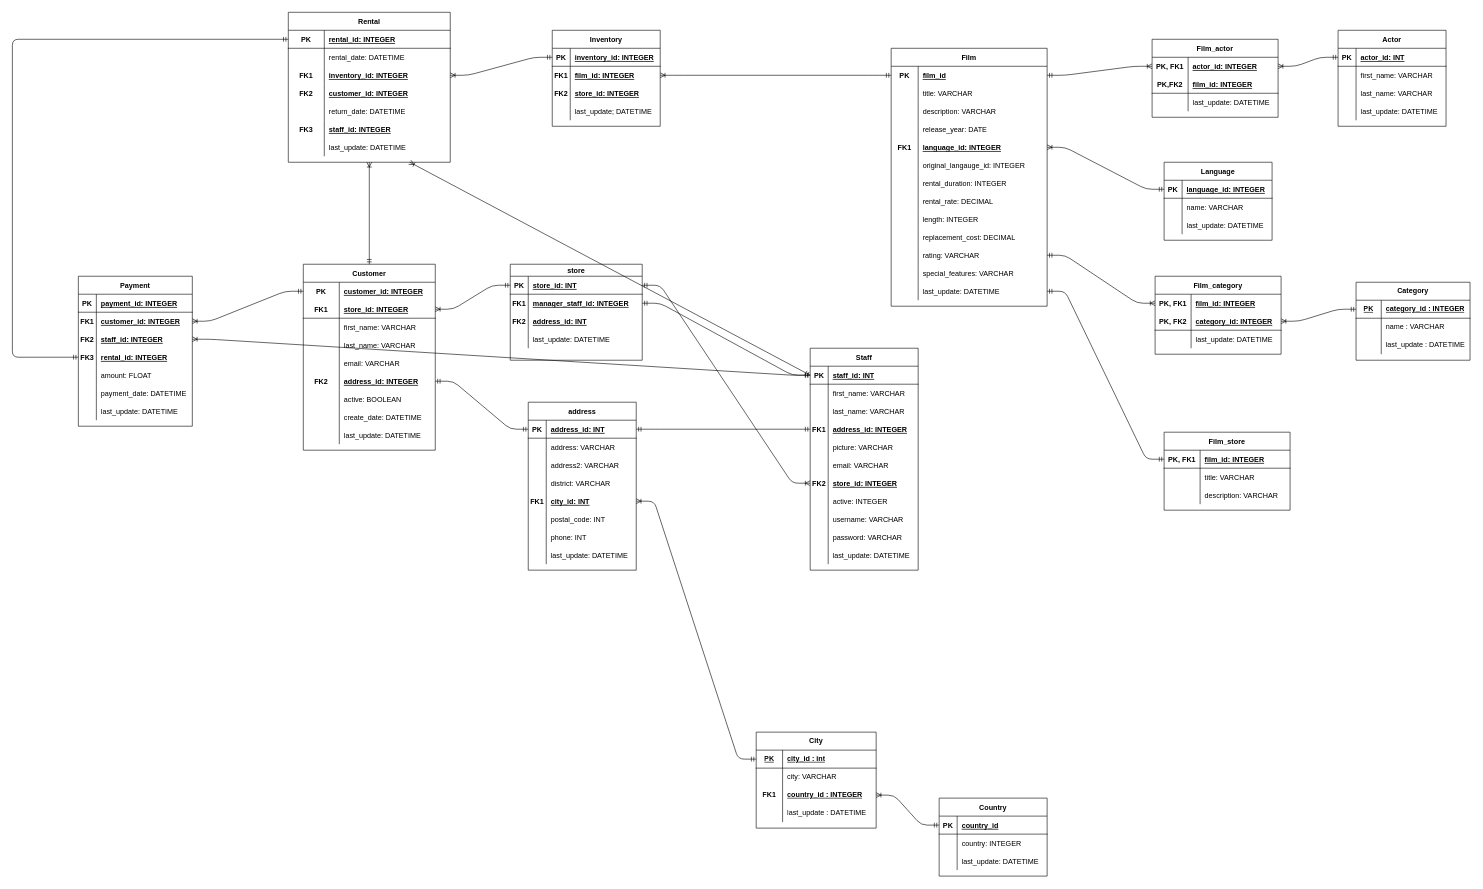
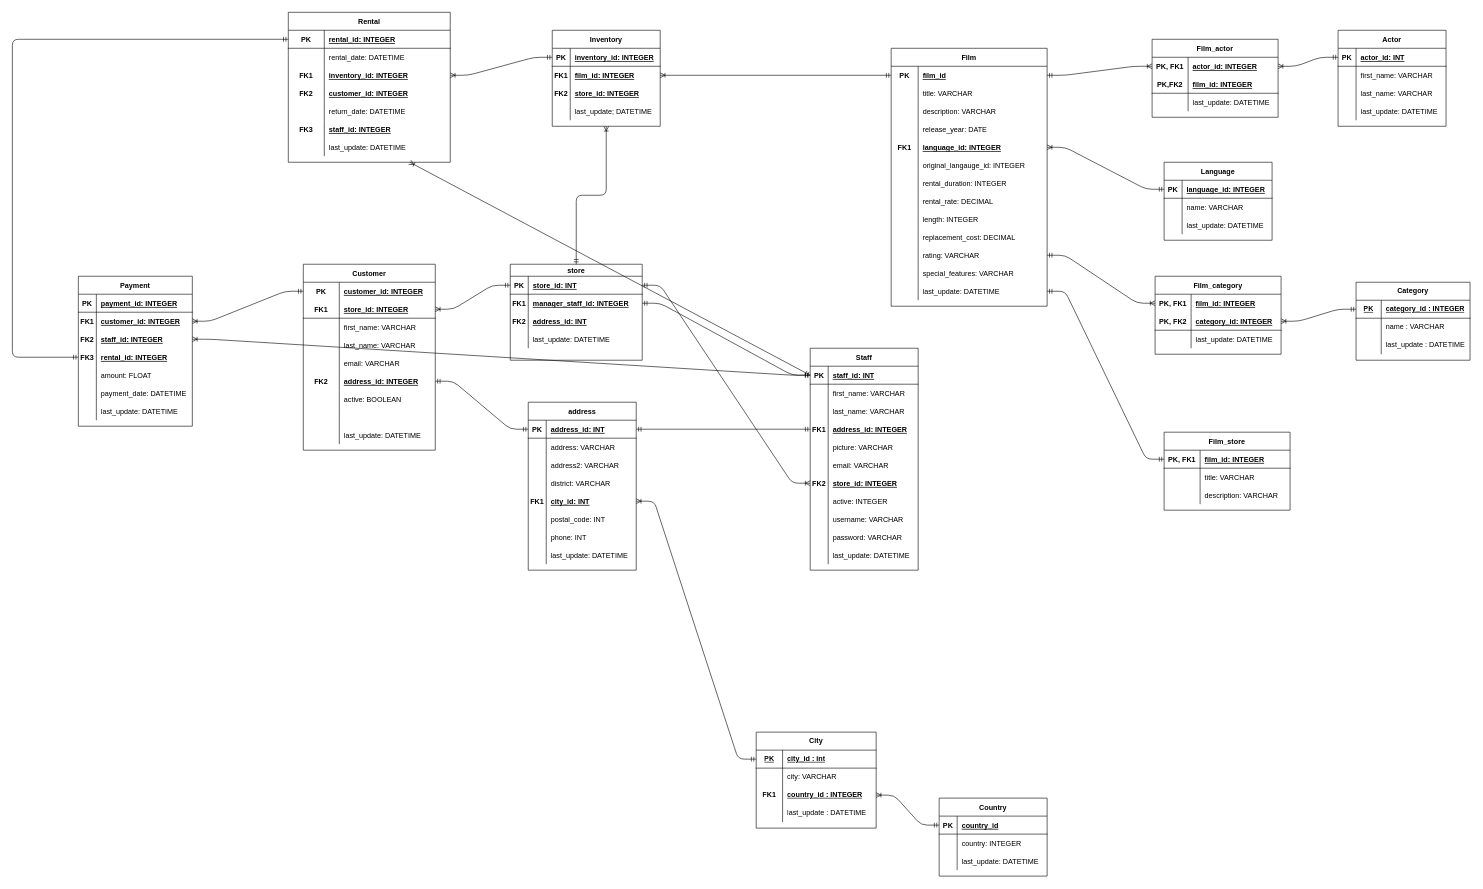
- <mxCell id="305" value="" style="fontSize=12;html=1;endArrow=ERoneToMany;startArrow=ERmandOne;exitX=0.5;exitY=0;exitDx=0;exitDy=0;entryX=0.5;entryY=1;entryDx=0;entryDy=0;" edge="1" parent="1" source="12" target="135"><mxGeometry width="100" height="100" relative="1" as="geometry"><mxPoint x="619" y="438" as="sourcePoint" /><mxPoint x="600" y="280" as="targetPoint" /></mxGeometry></mxCell>
+ <mxCell id="257" value="" style="edgeStyle=elbowEdgeStyle;fontSize=12;html=1;endArrow=ERoneToMany;startArrow=ERmandOne;entryX=0.5;entryY=1;entryDx=0;entryDy=0;elbow=vertical;exitX=0.5;exitY=0;exitDx=0;exitDy=0;" edge="1" parent="1" source="206" target="90"><mxGeometry width="100" height="100" relative="1" as="geometry"><mxPoint x="950" y="410" as="sourcePoint" /><mxPoint x="730" y="525" as="targetPoint" /></mxGeometry></mxCell>
- <mxCell id="36" value="create_date: DATETIME" style="shape=partialRectangle;connectable=0;fillColor=none;top=0;left=0;bottom=0;right=0;align=left;spacingLeft=6;overflow=hidden;fontStyle=0" vertex="1" parent="34"><mxGeometry x="60" width="160" height="30" as="geometry" /></mxCell>
